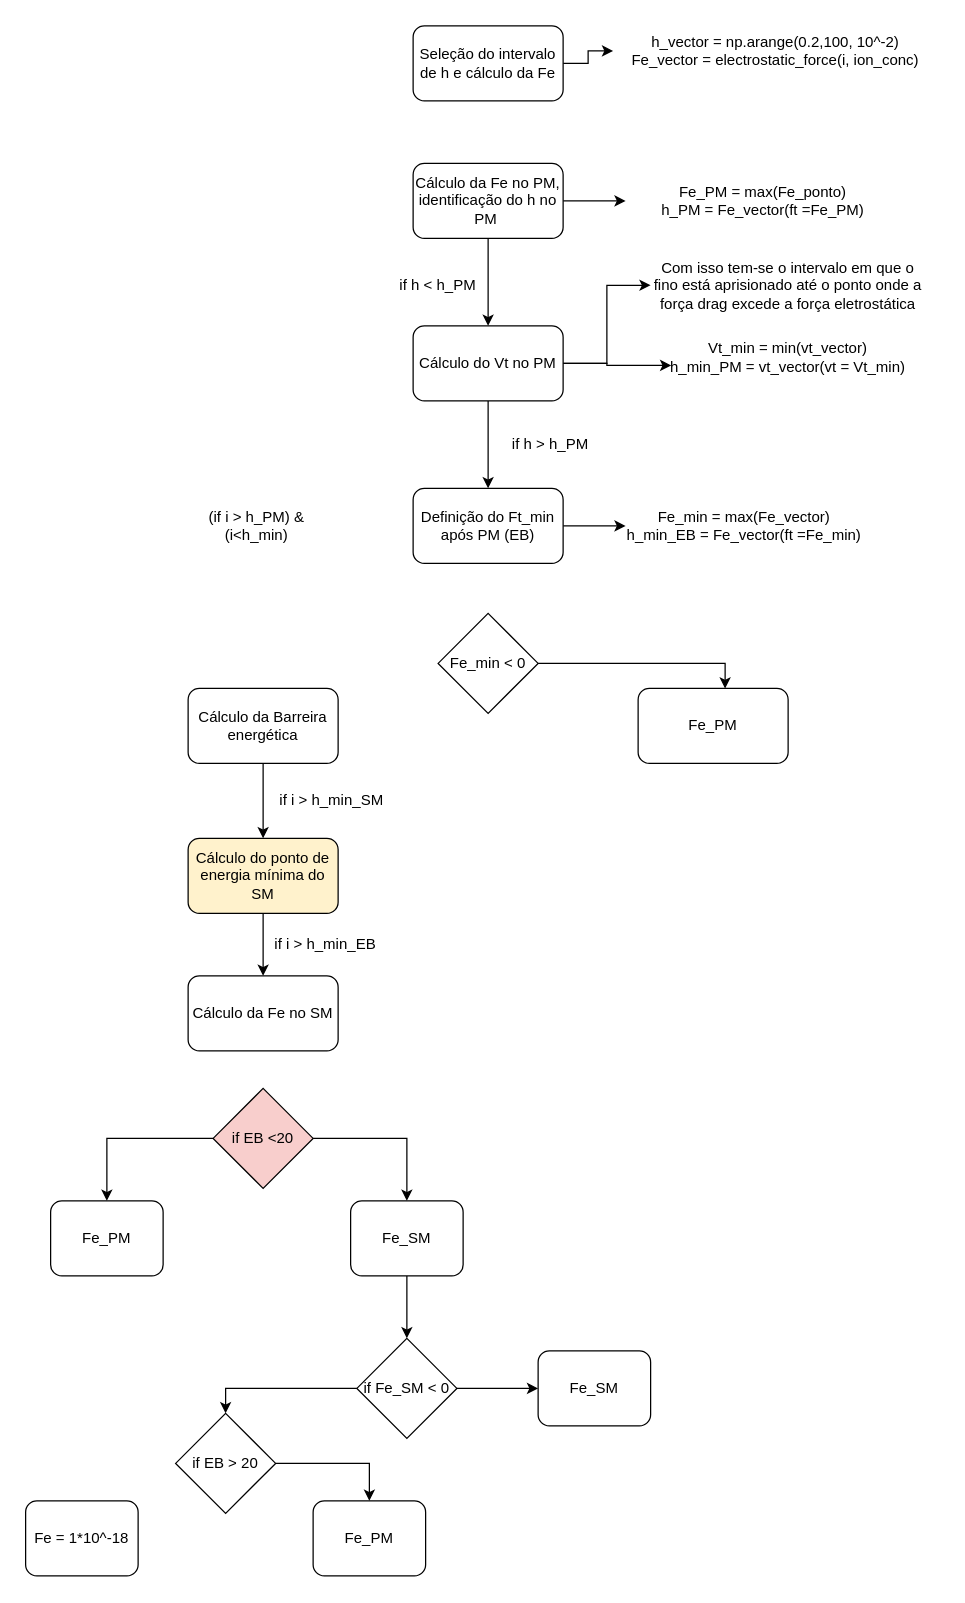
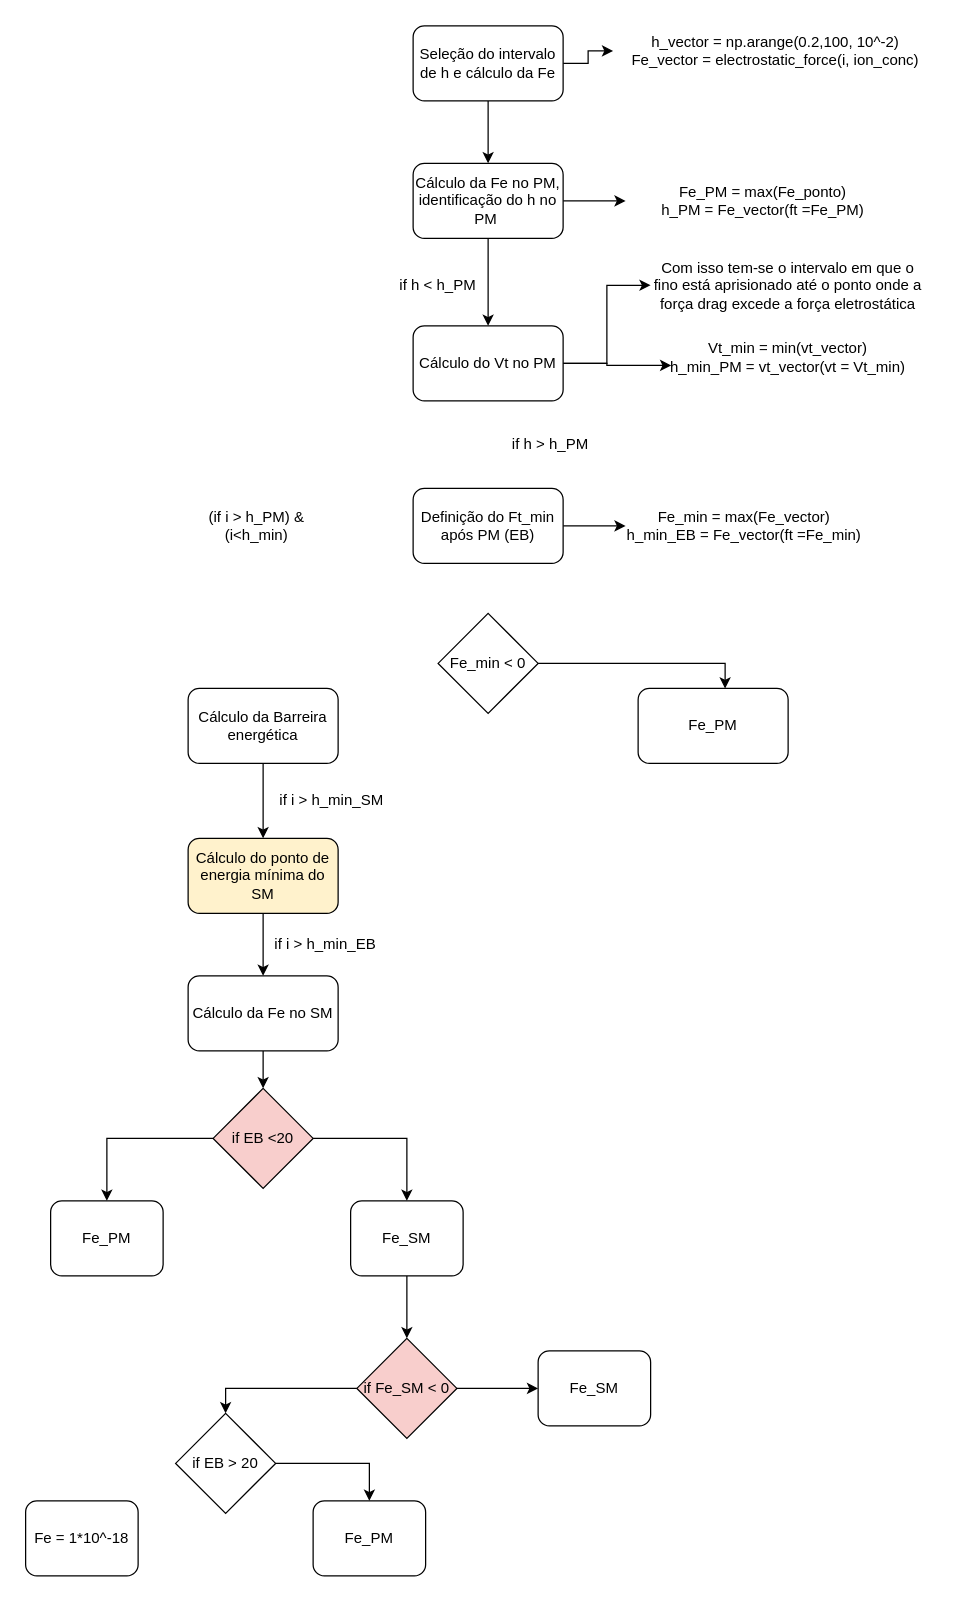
+ <mxCell id="2" style="edgeStyle=orthogonalEdgeStyle;rounded=0;orthogonalLoop=1;jettySize=auto;html=1;entryX=0.5;entryY=0;entryDx=0;entryDy=0;" edge="1" parent="1" source="4" target="7"><mxGeometry relative="1" as="geometry" /></mxCell>
- <mxCell id="10" style="edgeStyle=orthogonalEdgeStyle;rounded=0;orthogonalLoop=1;jettySize=auto;html=1;entryX=0.5;entryY=0;entryDx=0;entryDy=0;" edge="1" parent="1" source="11" target="15"><mxGeometry relative="1" as="geometry"><mxPoint x="390" y="350" as="targetPoint" /></mxGeometry></mxCell>
+ <mxCell id="30" style="edgeStyle=orthogonalEdgeStyle;rounded=0;orthogonalLoop=1;jettySize=auto;html=1;" edge="1" parent="1" source="31" target="35"><mxGeometry relative="1" as="geometry" /></mxCell>
- <mxCell id="41" value="if Fe_SM &amp;lt; 0" style="rhombus;whiteSpace=wrap;html=1;" vertex="1" parent="1"><mxGeometry x="285" y="1070" width="80" height="80" as="geometry" /></mxCell>
+ <mxCell id="41" value="if Fe_SM &amp;lt; 0" style="rhombus;whiteSpace=wrap;html=1;fillColor=#f8cecc;" vertex="1" parent="1"><mxGeometry x="285" y="1070" width="80" height="80" as="geometry" /></mxCell>
